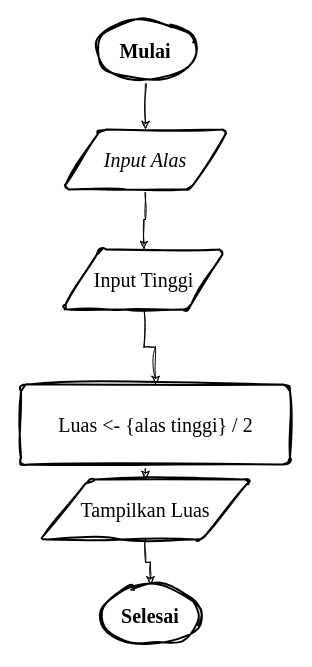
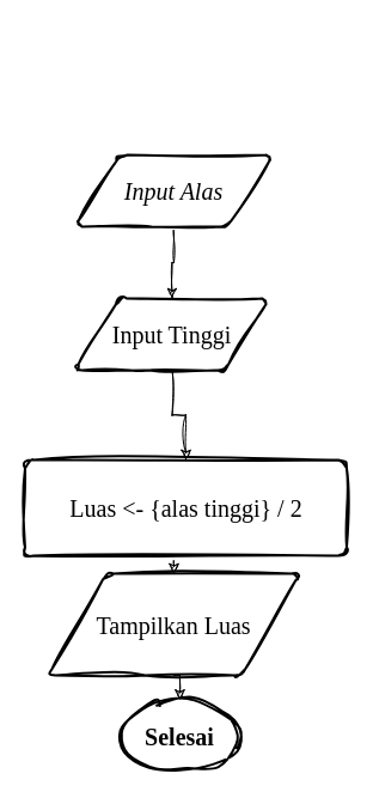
- <mxCell id="3" value="&lt;b&gt;Mulai&lt;/b&gt;" style="strokeWidth=2;html=1;shape=mxgraph.flowchart.start_1;whiteSpace=wrap;sketch=1;hachureGap=4;jiggle=2;curveFitting=1;fontFamily=Architects Daughter;fontSource=https%3A%2F%2Ffonts.googleapis.com%2Fcss%3Ffamily%3DArchitects%2BDaughter;fontSize=20;" vertex="1" parent="1"><mxGeometry x="95" y="20" width="100" height="60" as="geometry" /></mxCell>
- <mxCell id="2" style="edgeStyle=orthogonalEdgeStyle;rounded=0;sketch=1;hachureGap=4;jiggle=2;curveFitting=1;orthogonalLoop=1;jettySize=auto;html=1;exitX=0.5;exitY=1;exitDx=0;exitDy=0;exitPerimeter=0;entryX=0.5;entryY=0;entryDx=0;entryDy=0;fontFamily=Architects Daughter;fontSource=https%3A%2F%2Ffonts.googleapis.com%2Fcss%3Ffamily%3DArchitects%2BDaughter;fontSize=16;" edge="1" parent="1" source="3" target="5"><mxGeometry relative="1" as="geometry" /></mxCell>
- <mxCell id="10" value="Tampilkan Luas" style="shape=parallelogram;html=1;strokeWidth=2;perimeter=parallelogramPerimeter;whiteSpace=wrap;rounded=1;arcSize=12;size=0.23;sketch=1;hachureGap=4;jiggle=2;curveFitting=1;fontFamily=Architects Daughter;fontSource=https%3A%2F%2Ffonts.googleapis.com%2Fcss%3Ffamily%3DArchitects%2BDaughter;fontSize=20;" vertex="1" parent="1"><mxGeometry x="40" y="479" width="210" height="60" as="geometry" /></mxCell>
+ <mxCell id="10" value="Tampilkan Luas" style="shape=parallelogram;html=1;strokeWidth=2;perimeter=parallelogramPerimeter;whiteSpace=wrap;rounded=1;arcSize=12;size=0.23;sketch=1;hachureGap=4;jiggle=2;curveFitting=1;fontFamily=Architects Daughter;fontSource=https%3A%2F%2Ffonts.googleapis.com%2Fcss%3Ffamily%3DArchitects%2BDaughter;fontSize=20;" vertex="1" parent="1"><mxGeometry x="40" y="479" width="210" height="85" as="geometry" /></mxCell>
